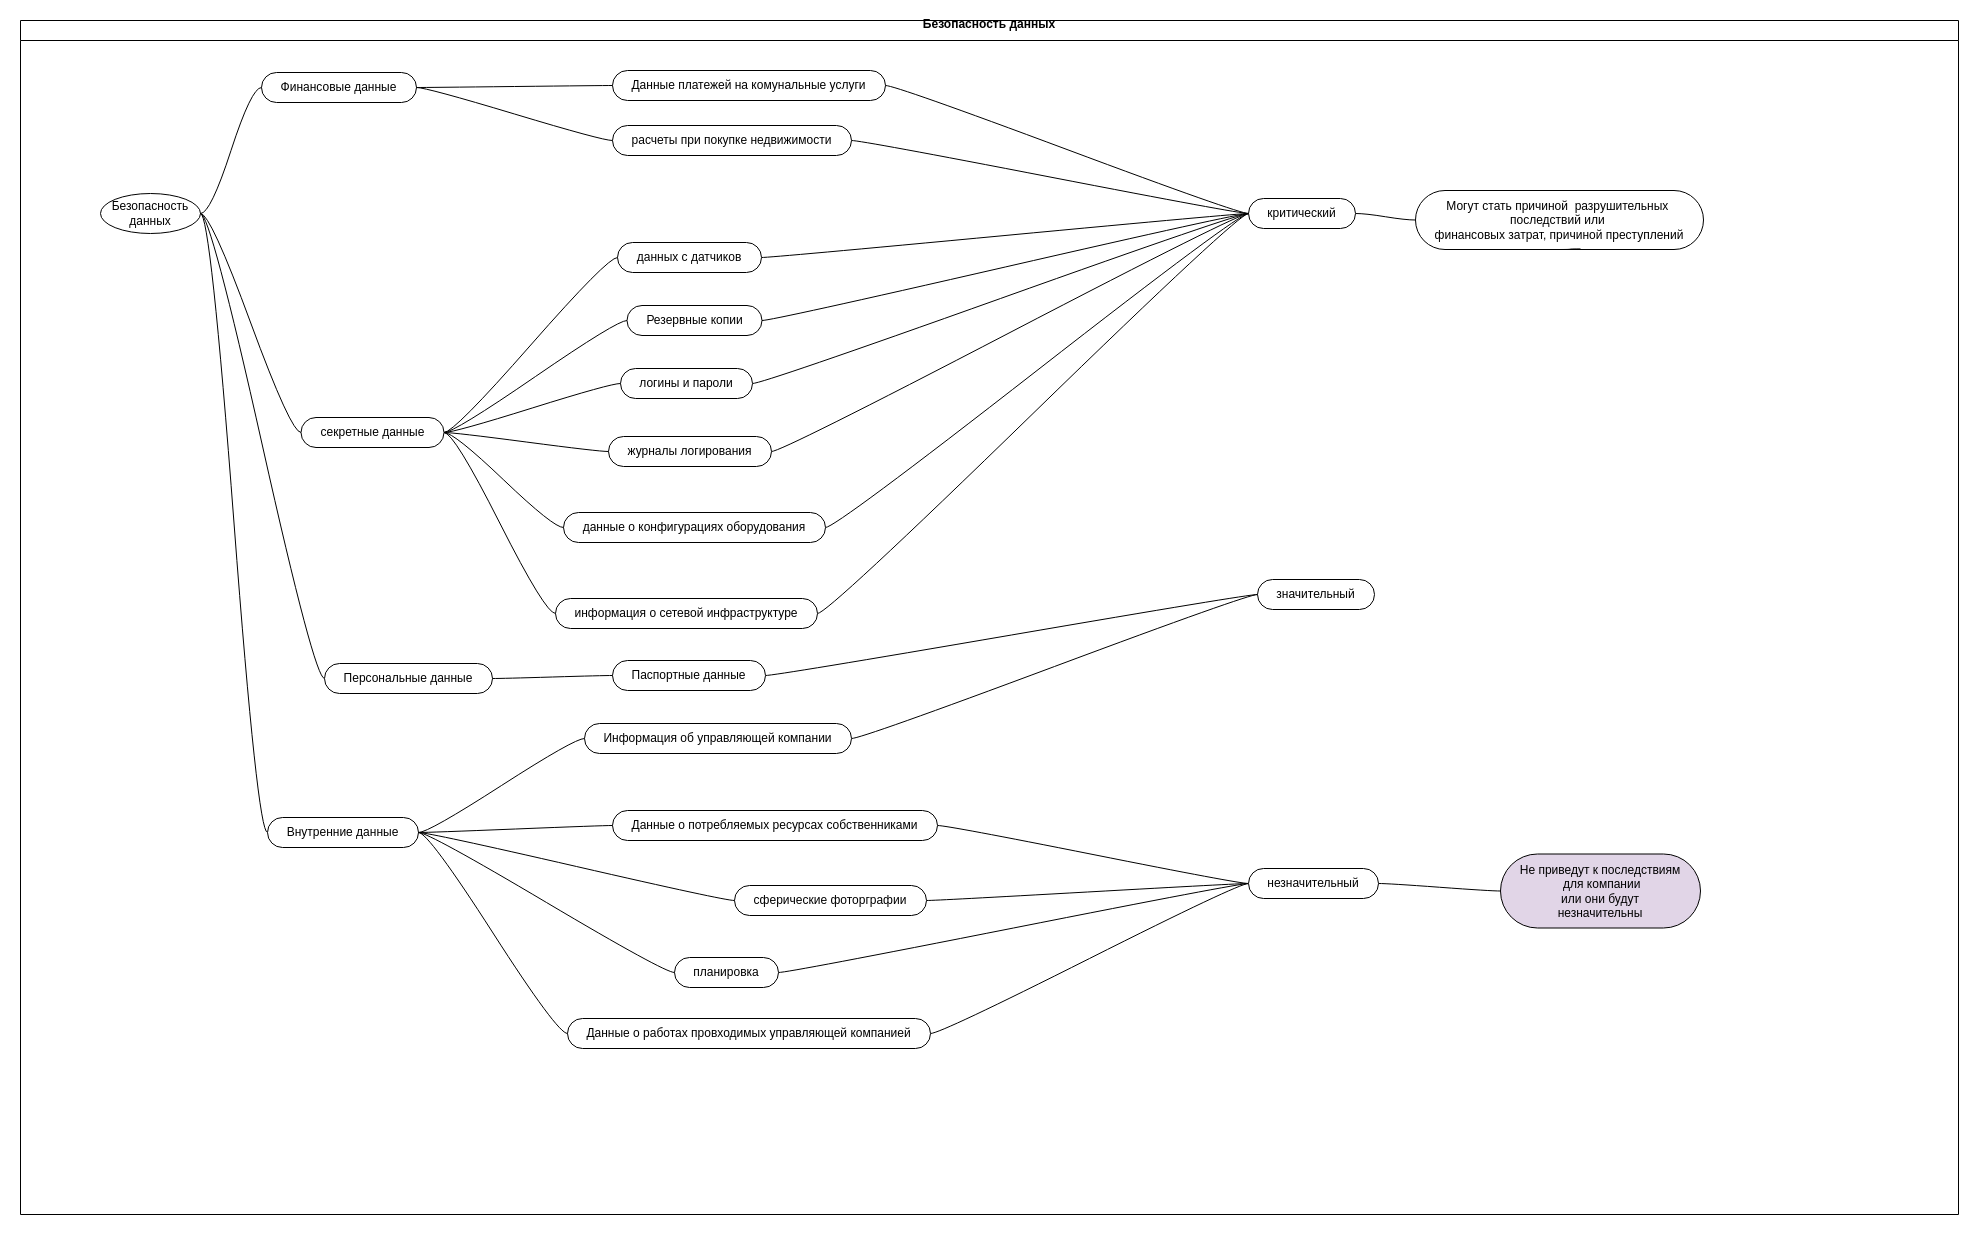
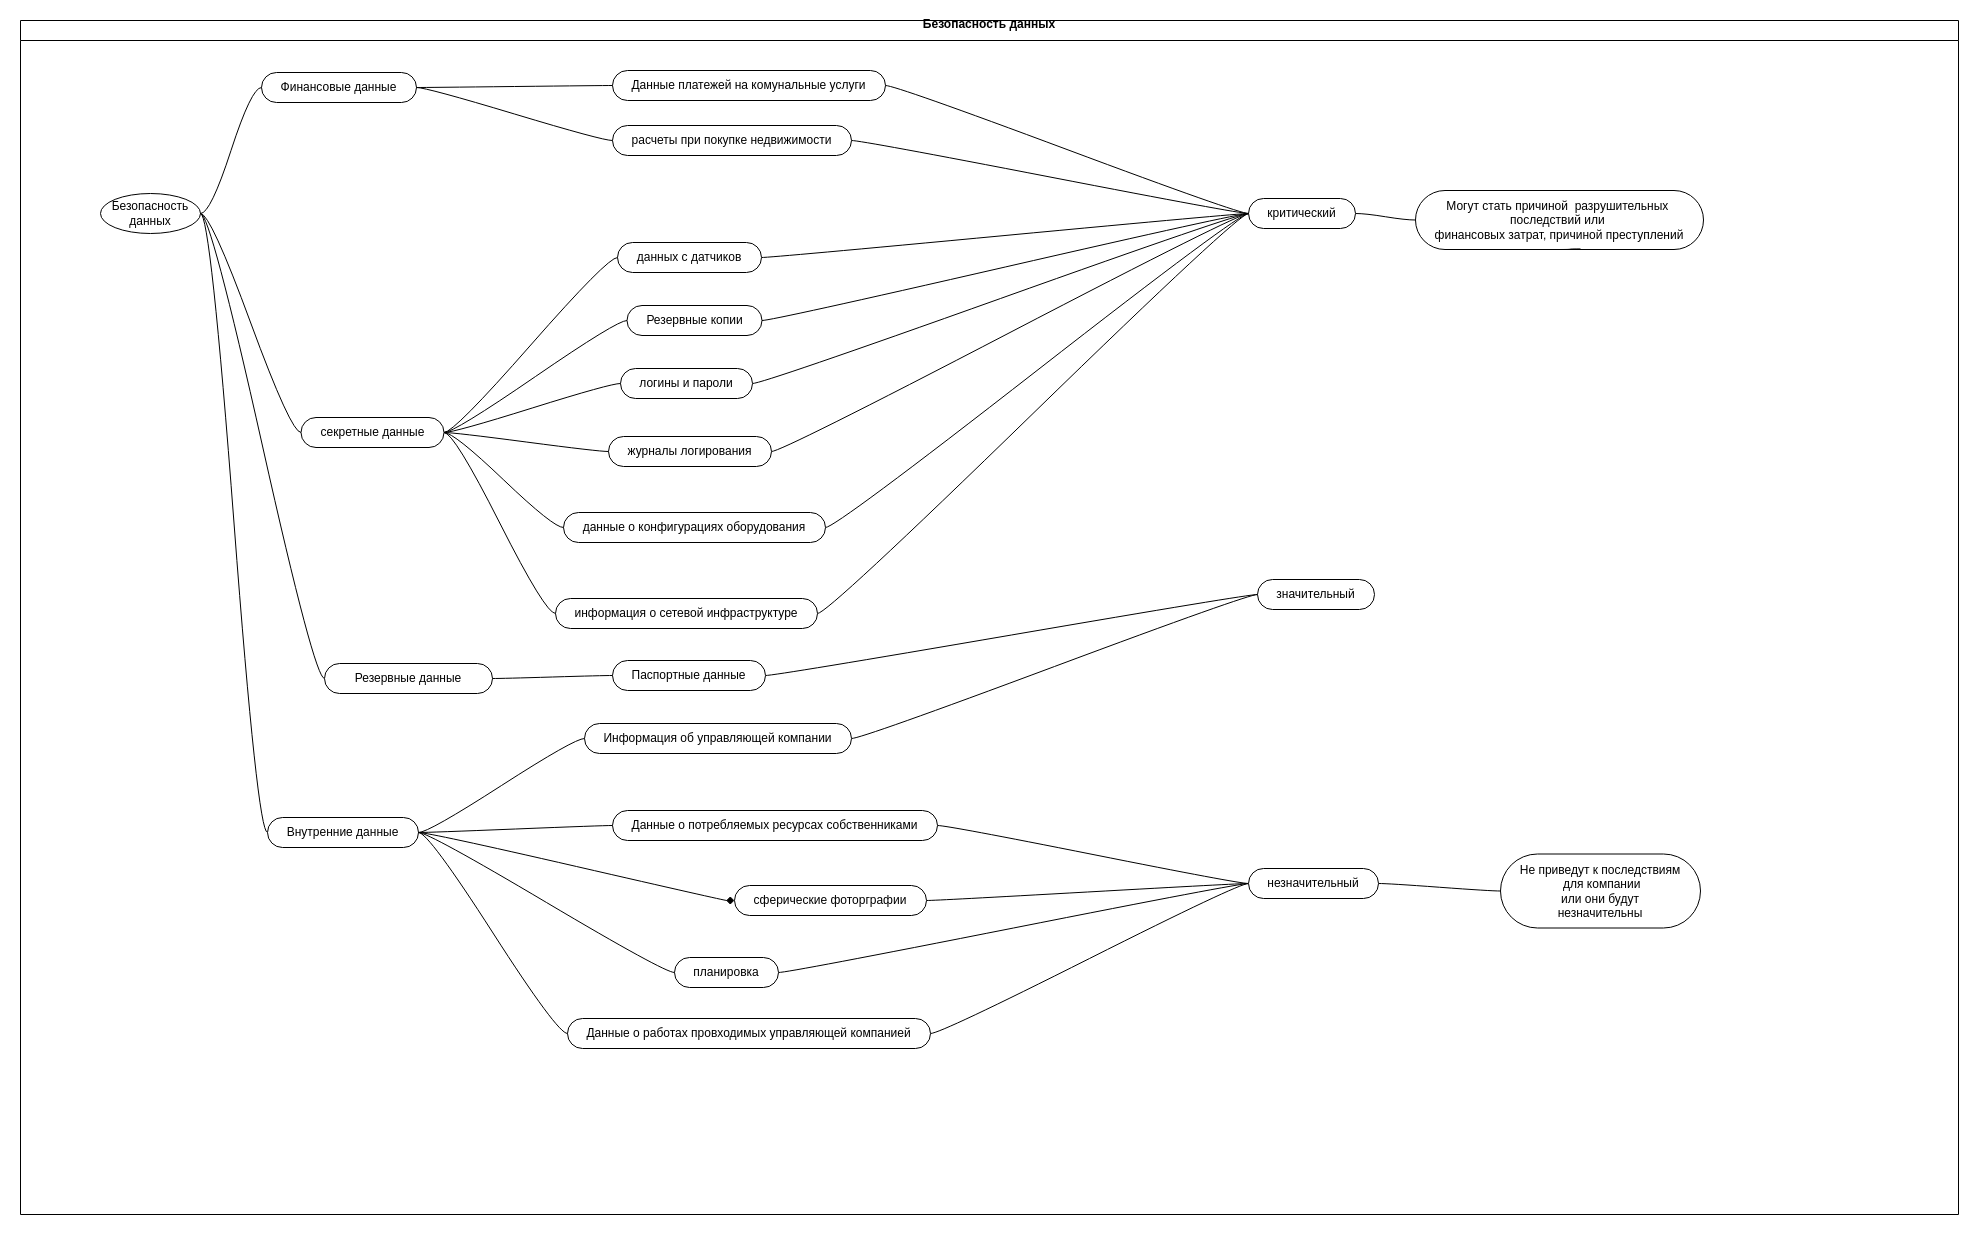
- <mxCell id="7" value="Персональные данные" style="whiteSpace=wrap;html=1;rounded=1;arcSize=50;align=center;verticalAlign=middle;strokeWidth=1;autosize=1;spacing=4;treeFolding=1;treeMoving=1;newEdgeStyle={&quot;edgeStyle&quot;:&quot;entityRelationEdgeStyle&quot;,&quot;startArrow&quot;:&quot;none&quot;,&quot;endArrow&quot;:&quot;none&quot;,&quot;segment&quot;:10,&quot;curved&quot;:1,&quot;sourcePerimeterSpacing&quot;:0,&quot;targetPerimeterSpacing&quot;:0};" vertex="1" parent="2"><mxGeometry x="304" y="643" width="168" height="30" as="geometry" /></mxCell>
+ <mxCell id="7" value="Резервные данные" style="whiteSpace=wrap;html=1;rounded=1;arcSize=50;align=center;verticalAlign=middle;strokeWidth=1;autosize=1;spacing=4;treeFolding=1;treeMoving=1;newEdgeStyle={&quot;edgeStyle&quot;:&quot;entityRelationEdgeStyle&quot;,&quot;startArrow&quot;:&quot;none&quot;,&quot;endArrow&quot;:&quot;none&quot;,&quot;segment&quot;:10,&quot;curved&quot;:1,&quot;sourcePerimeterSpacing&quot;:0,&quot;targetPerimeterSpacing&quot;:0};" vertex="1" parent="2"><mxGeometry x="304" y="643" width="168" height="30" as="geometry" /></mxCell>
- <mxCell id="61" value="&lt;div&gt;Не приведут к последствиям&lt;/div&gt;&lt;div&gt;&amp;nbsp;для компании &lt;br&gt;&lt;/div&gt;&lt;div&gt;или они будут&lt;/div&gt;&lt;div&gt;незначительны&lt;br&gt;&lt;/div&gt;" style="whiteSpace=wrap;html=1;rounded=1;arcSize=50;align=center;verticalAlign=middle;strokeWidth=1;autosize=1;spacing=4;treeFolding=1;treeMoving=1;newEdgeStyle={&quot;edgeStyle&quot;:&quot;entityRelationEdgeStyle&quot;,&quot;startArrow&quot;:&quot;none&quot;,&quot;endArrow&quot;:&quot;none&quot;,&quot;segment&quot;:10,&quot;curved&quot;:1,&quot;sourcePerimeterSpacing&quot;:0,&quot;targetPerimeterSpacing&quot;:0};fillColor=#e1d5e7;" vertex="1" parent="2"><mxGeometry x="1480" y="833.5" width="200" height="74" as="geometry" /></mxCell>
+ <mxCell id="61" value="&lt;div&gt;Не приведут к последствиям&lt;/div&gt;&lt;div&gt;&amp;nbsp;для компании &lt;br&gt;&lt;/div&gt;&lt;div&gt;или они будут&lt;/div&gt;&lt;div&gt;незначительны&lt;br&gt;&lt;/div&gt;" style="whiteSpace=wrap;html=1;rounded=1;arcSize=50;align=center;verticalAlign=middle;strokeWidth=1;autosize=1;spacing=4;treeFolding=1;treeMoving=1;newEdgeStyle={&quot;edgeStyle&quot;:&quot;entityRelationEdgeStyle&quot;,&quot;startArrow&quot;:&quot;none&quot;,&quot;endArrow&quot;:&quot;none&quot;,&quot;segment&quot;:10,&quot;curved&quot;:1,&quot;sourcePerimeterSpacing&quot;:0,&quot;targetPerimeterSpacing&quot;:0};" vertex="1" parent="2"><mxGeometry x="1480" y="833.5" width="200" height="74" as="geometry" /></mxCell>
- <mxCell id="43" value="" style="edgeStyle=entityRelationEdgeStyle;startArrow=none;endArrow=none;segment=10;curved=1;sourcePerimeterSpacing=0;targetPerimeterSpacing=0;rounded=0;" edge="1" parent="2" target="42" source="6"><mxGeometry relative="1" as="geometry"><mxPoint x="408" y="822" as="sourcePoint" /><mxPoint x="376" y="478" as="targetPoint" /></mxGeometry></mxCell>
+ <mxCell id="43" value="" style="edgeStyle=entityRelationEdgeStyle;startArrow=none;endArrow=diamond;segment=10;curved=1;sourcePerimeterSpacing=0;targetPerimeterSpacing=0;rounded=0;" edge="1" parent="2" target="42" source="6"><mxGeometry relative="1" as="geometry"><mxPoint x="408" y="822" as="sourcePoint" /><mxPoint x="376" y="478" as="targetPoint" /></mxGeometry></mxCell>
